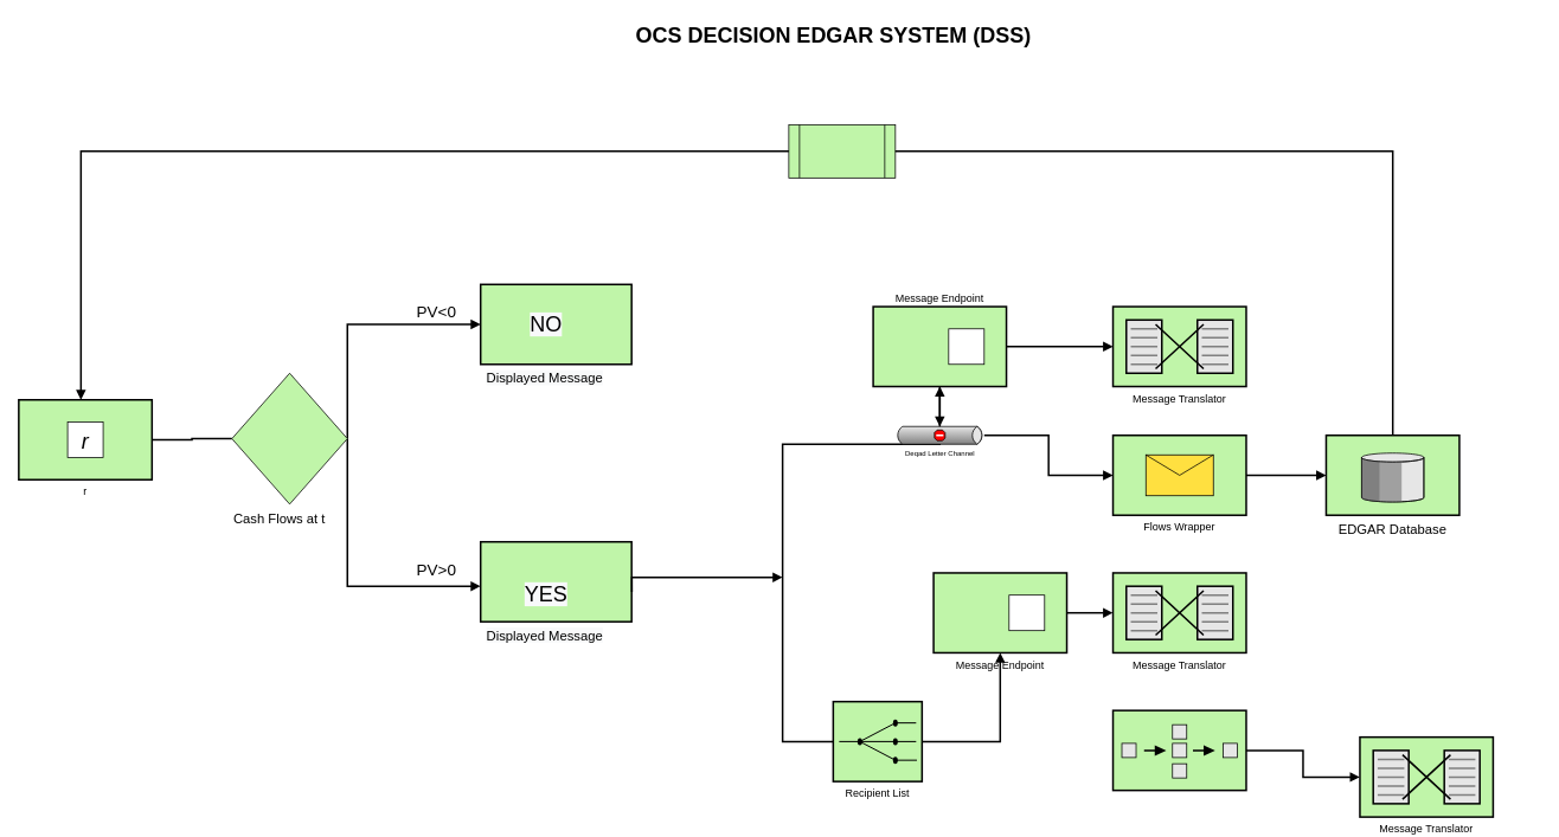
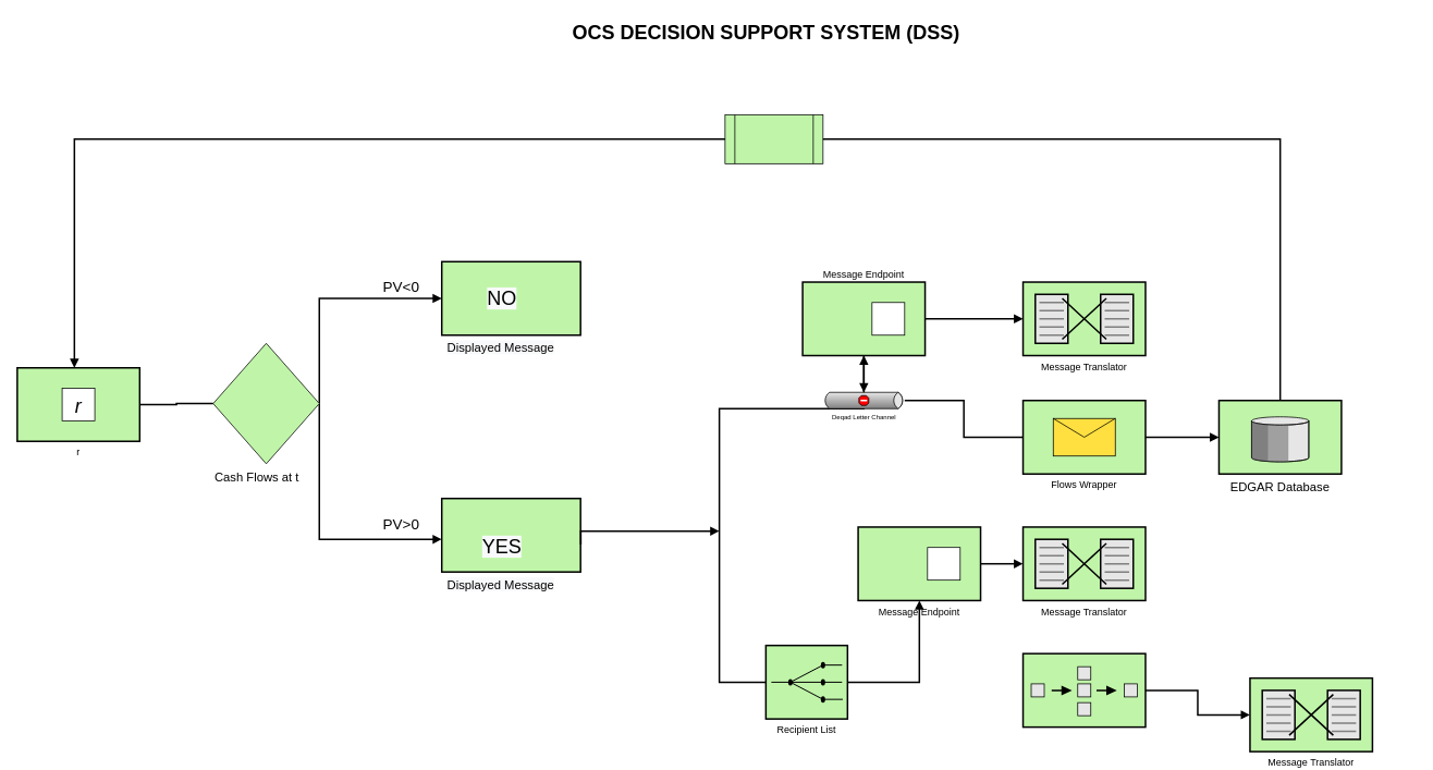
- <mxCell id="26" value="OCS DECISION EDGAR SYSTEM (DSS)" style="text;strokeColor=none;fillColor=none;html=1;fontSize=24;fontStyle=1;verticalAlign=middle;align=center;" parent="1" vertex="1"><mxGeometry x="141.5" y="20" width="1590" height="40" as="geometry" /></mxCell>
+ <mxCell id="26" value="OCS DECISION SUPPORT SYSTEM (DSS)" style="text;strokeColor=none;fillColor=none;html=1;fontSize=24;fontStyle=1;verticalAlign=middle;align=center;" parent="1" vertex="1"><mxGeometry x="141.5" y="20" width="1590" height="40" as="geometry" /></mxCell>
- <mxCell id="17" style="edgeStyle=orthogonalEdgeStyle;rounded=0;html=1;endArrow=block;endFill=1;jettySize=auto;orthogonalLoop=1;strokeWidth=2;startArrow=none;startFill=0;" parent="1" source="18" target="20" edge="1"><mxGeometry relative="1" as="geometry" /></mxCell>
+ <mxCell id="17" style="edgeStyle=orthogonalEdgeStyle;rounded=0;html=1;endArrow=none;endFill=1;jettySize=auto;orthogonalLoop=1;strokeWidth=2;startArrow=none;startFill=0;" parent="1" source="18" target="20" edge="1"><mxGeometry relative="1" as="geometry" /></mxCell>
